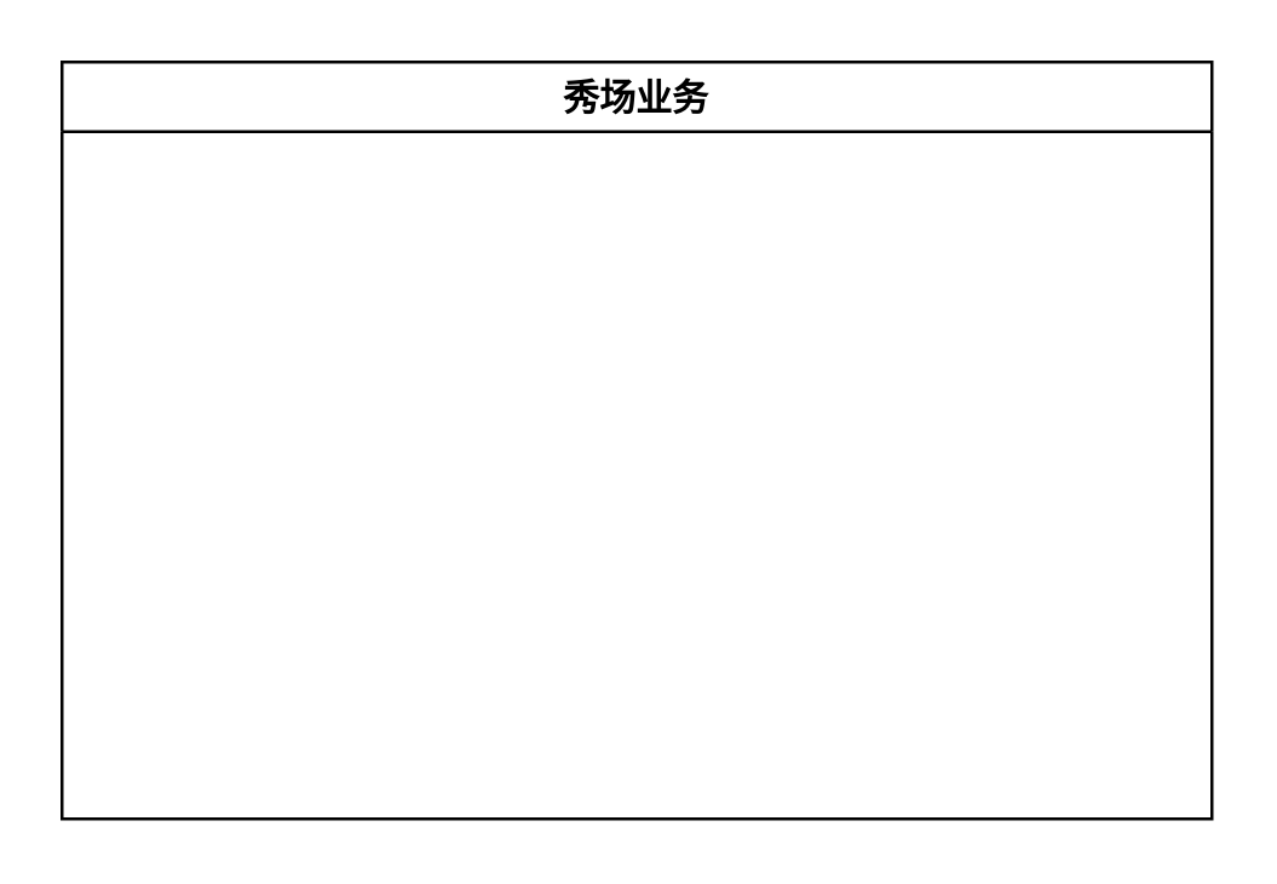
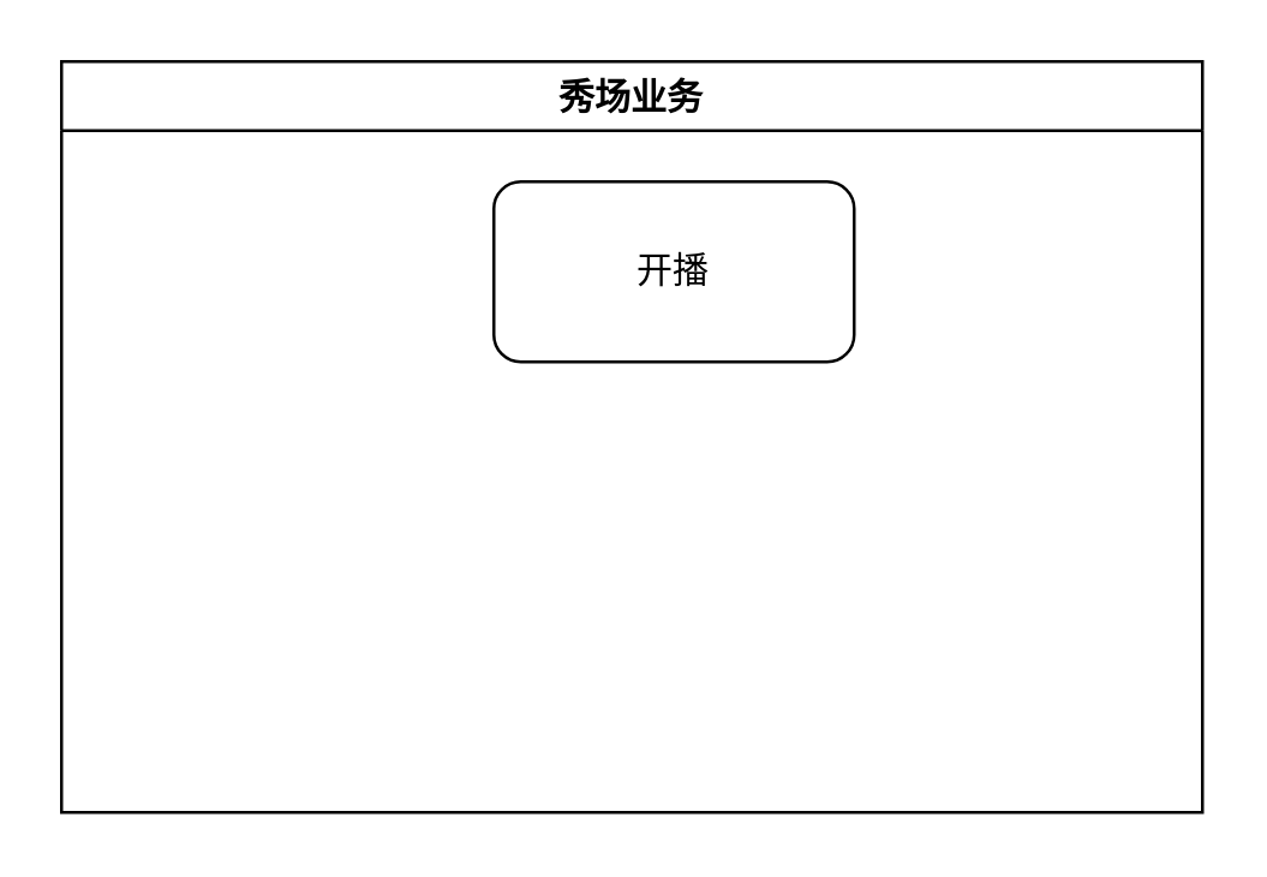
+ <mxCell id="3" value="开播" style="rounded=1;whiteSpace=wrap;html=1;" vertex="1" parent="2"><mxGeometry x="144" y="40" width="120" height="60" as="geometry" /></mxCell>
